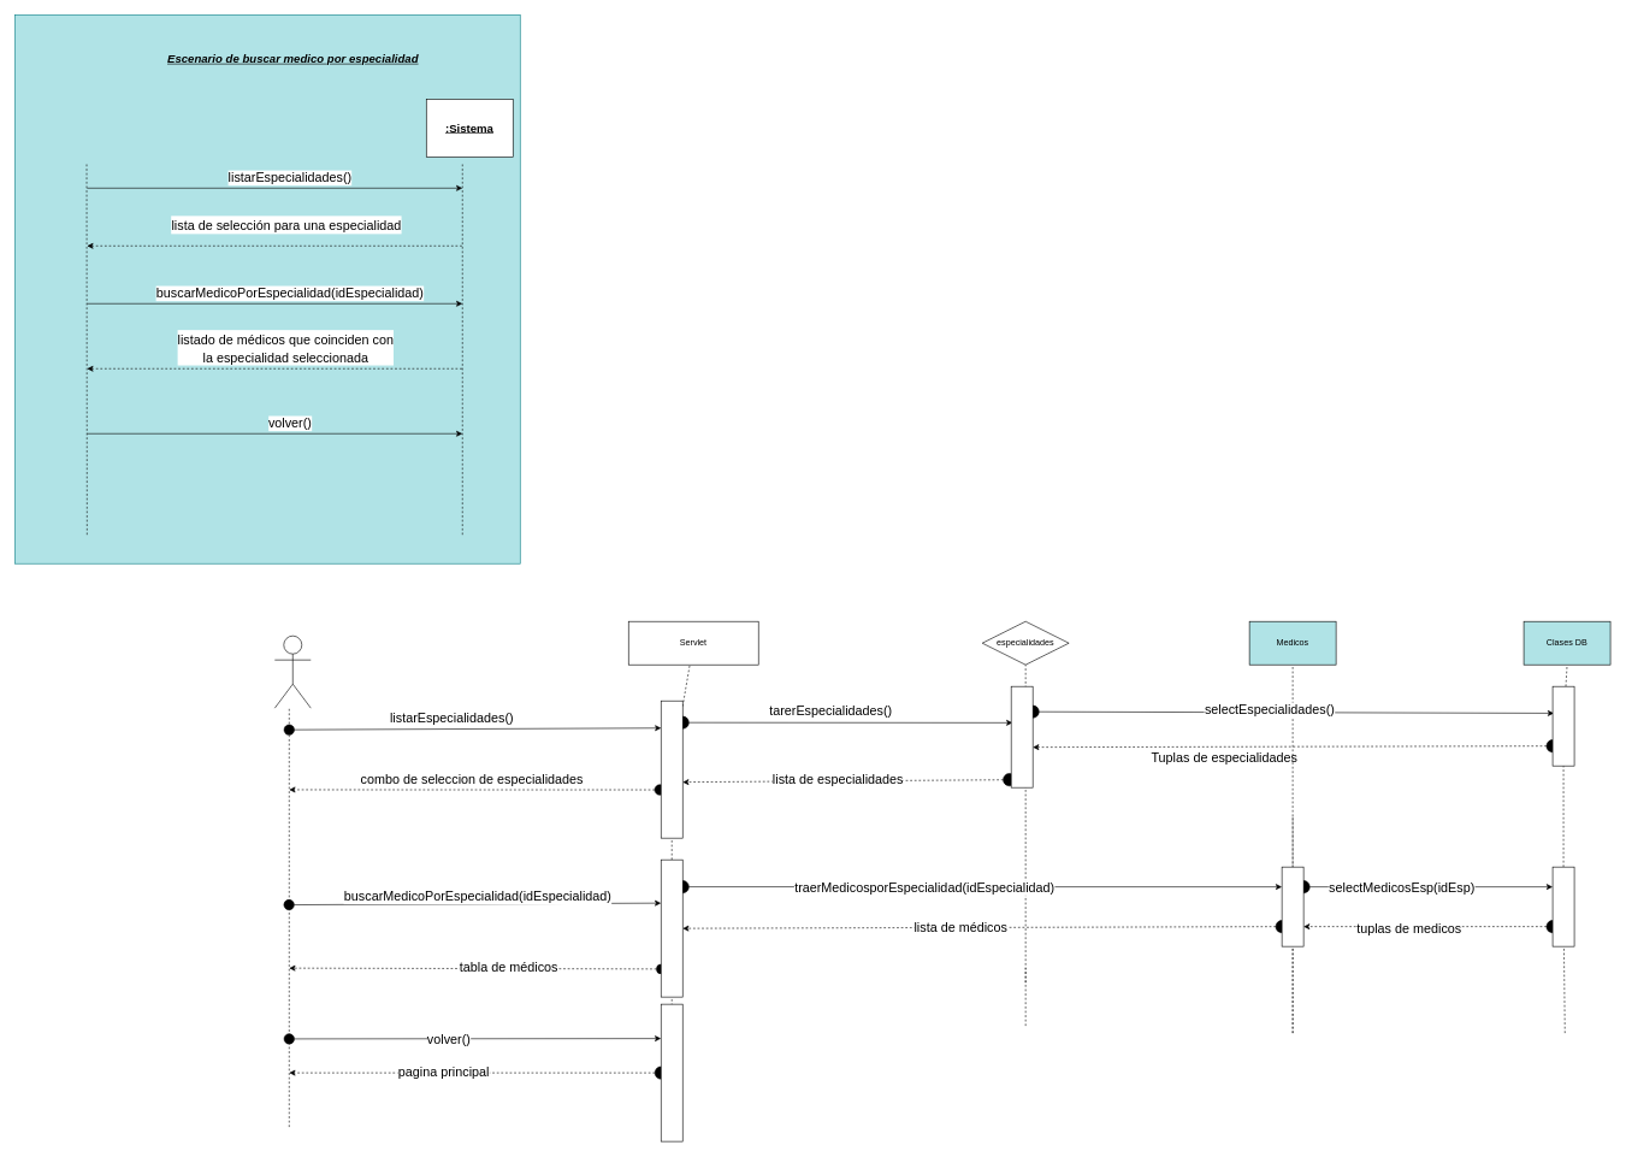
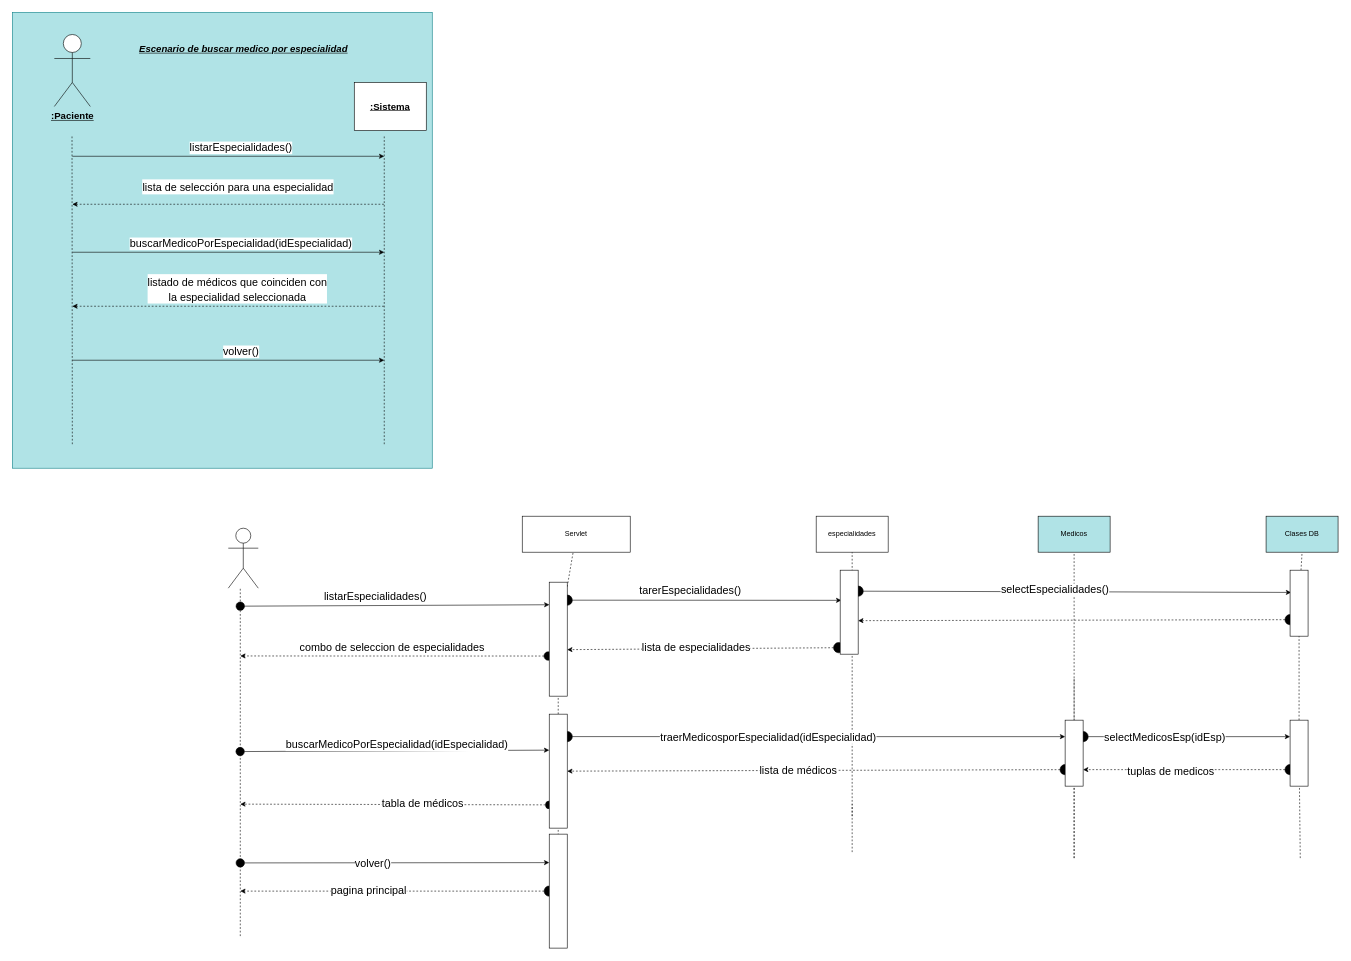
+ <mxCell id="5" value="&lt;u&gt;&lt;b&gt;&lt;font style=&quot;font-size: 16px&quot;&gt;:Paciente&lt;/font&gt;&lt;/b&gt;&lt;/u&gt;" style="shape=umlActor;verticalLabelPosition=bottom;verticalAlign=top;html=1;outlineConnect=0;" vertex="1" parent="1"><mxGeometry x="90" y="57" width="60" height="120" as="geometry" /></mxCell>
- <mxCell id="24" value="especialidades" style="rhombus;whiteSpace=wrap;html=1;" vertex="1" parent="1"><mxGeometry x="1360" y="860" width="120" height="60" as="geometry" /></mxCell>
+ <mxCell id="24" value="especialidades" style="rounded=0;whiteSpace=wrap;html=1;" vertex="1" parent="1"><mxGeometry x="1360" y="860" width="120" height="60" as="geometry" /></mxCell>
- <mxCell id="63" value="&lt;font style=&quot;font-size: 18px&quot;&gt;Tuplas de especialidades&lt;/font&gt;" style="text;html=1;align=center;verticalAlign=middle;resizable=0;points=[];autosize=1;" vertex="1" parent="1"><mxGeometry x="1585" y="1040" width="220" height="20" as="geometry" /></mxCell>
